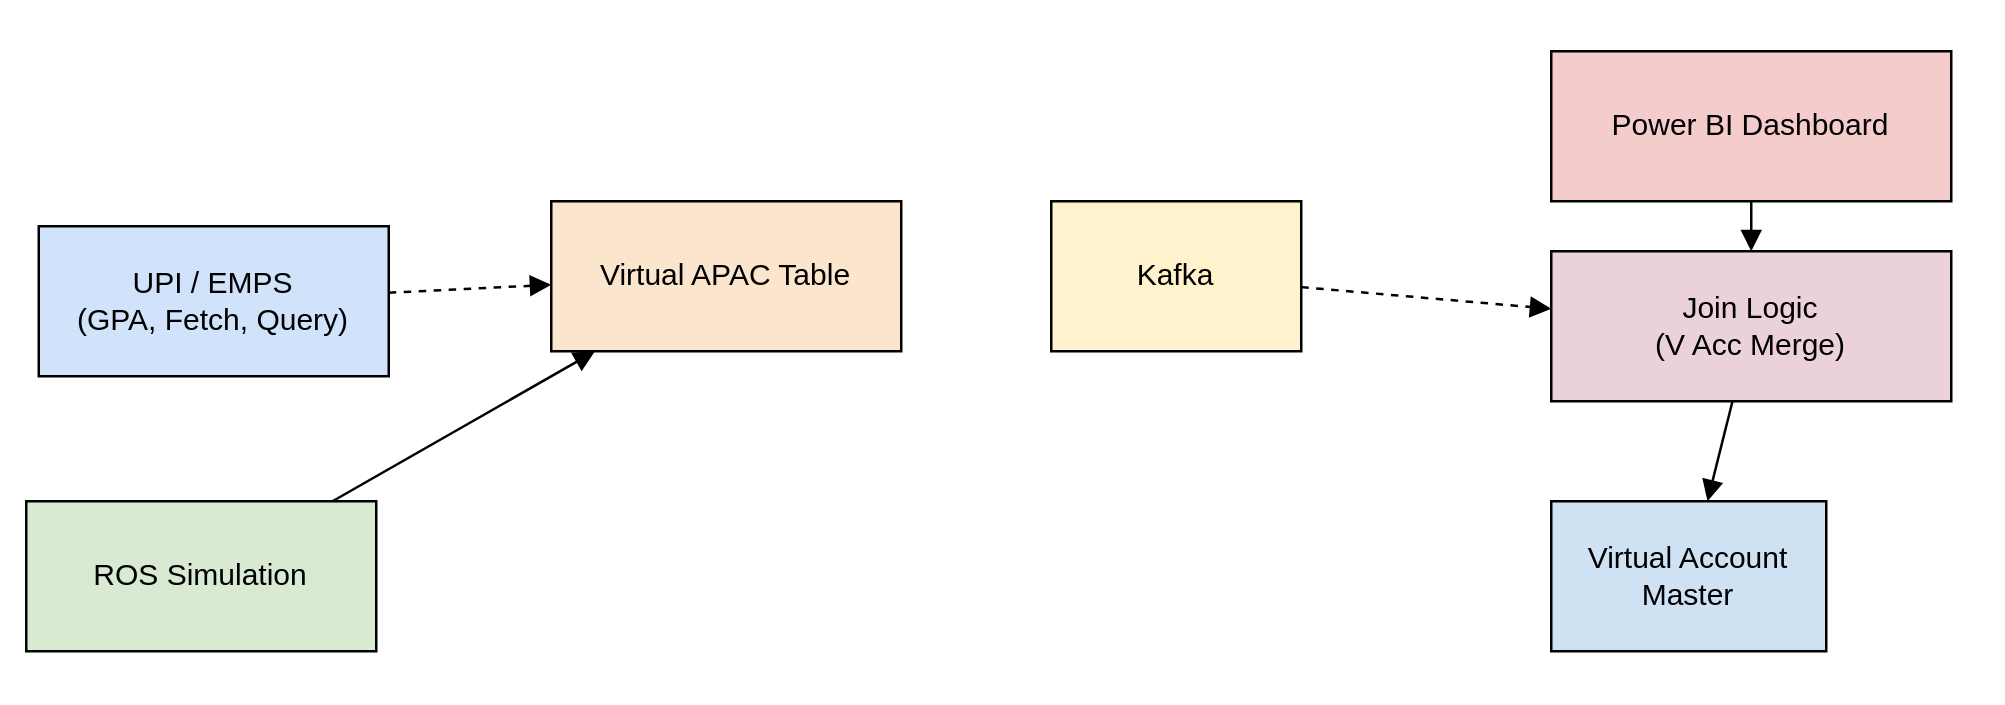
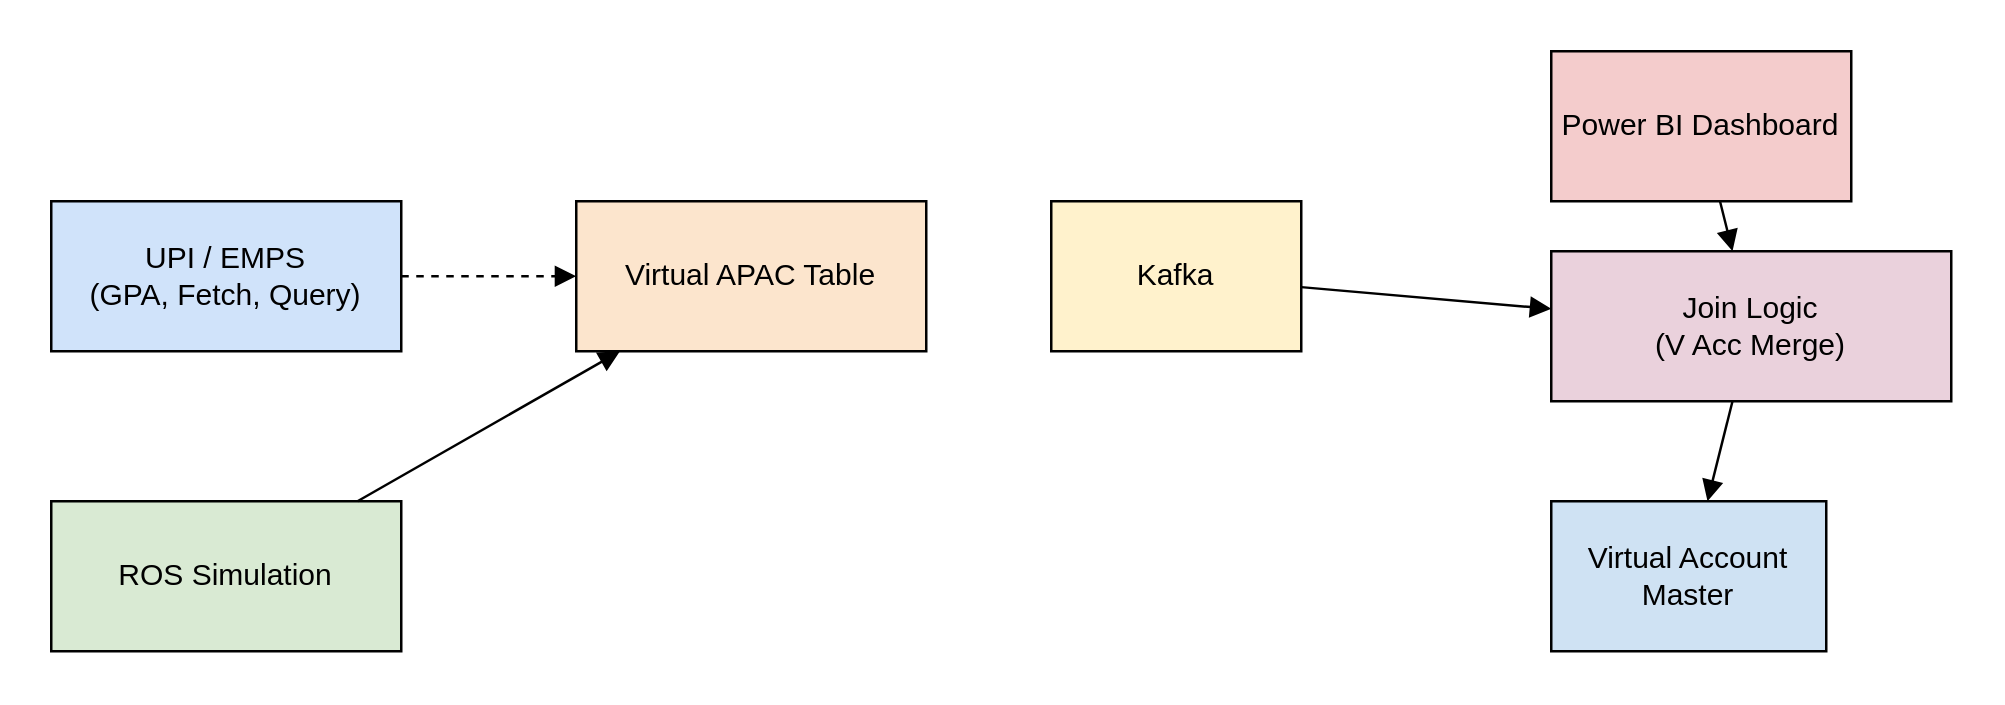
- <mxCell id="6" value="Power BI Dashboard" style="shape=rectangle;whiteSpace=wrap;html=1;fillColor=#F4CCCC;" vertex="1" parent="1"><mxGeometry x="620" y="20" width="160" height="60" as="geometry" /></mxCell>
+ <mxCell id="6" value="Power BI Dashboard" style="shape=rectangle;whiteSpace=wrap;html=1;fillColor=#F4CCCC;" vertex="1" parent="1"><mxGeometry x="620" y="20" width="120" height="60" as="geometry" /></mxCell>
- <mxCell id="3" value="Virtual APAC Table" style="shape=rectangle;whiteSpace=wrap;html=1;fillColor=#FCE5CD;" vertex="1" parent="1"><mxGeometry x="220" y="80" width="140" height="60" as="geometry" /></mxCell>
+ <mxCell id="3" value="Virtual APAC Table" style="shape=rectangle;whiteSpace=wrap;html=1;fillColor=#FCE5CD;" vertex="1" parent="1"><mxGeometry x="230" y="80" width="140" height="60" as="geometry" /></mxCell>
- <mxCell id="11" style="endArrow=block;html=1;dashed=1;" edge="1" parent="1" source="5" target="7"><mxGeometry relative="1" as="geometry" /></mxCell>
+ <mxCell id="11" style="endArrow=block;html=1;" edge="1" parent="1" source="5" target="7"><mxGeometry relative="1" as="geometry" /></mxCell>
- <mxCell id="2" value="UPI / EMPS&#10;(GPA, Fetch, Query)" style="shape=rectangle;whiteSpace=wrap;html=1;fillColor=#D0E3FA;" vertex="1" parent="1"><mxGeometry x="15" y="90" width="140" height="60" as="geometry" /></mxCell>
+ <mxCell id="2" value="UPI / EMPS&#10;(GPA, Fetch, Query)" style="shape=rectangle;whiteSpace=wrap;html=1;fillColor=#D0E3FA;" vertex="1" parent="1"><mxGeometry x="20" y="80" width="140" height="60" as="geometry" /></mxCell>
- <mxCell id="4" value="ROS Simulation" style="shape=rectangle;whiteSpace=wrap;html=1;fillColor=#D9EAD3;" vertex="1" parent="1"><mxGeometry x="10" y="200" width="140" height="60" as="geometry" /></mxCell>
+ <mxCell id="4" value="ROS Simulation" style="shape=rectangle;whiteSpace=wrap;html=1;fillColor=#D9EAD3;" vertex="1" parent="1"><mxGeometry x="20" y="200" width="140" height="60" as="geometry" /></mxCell>
